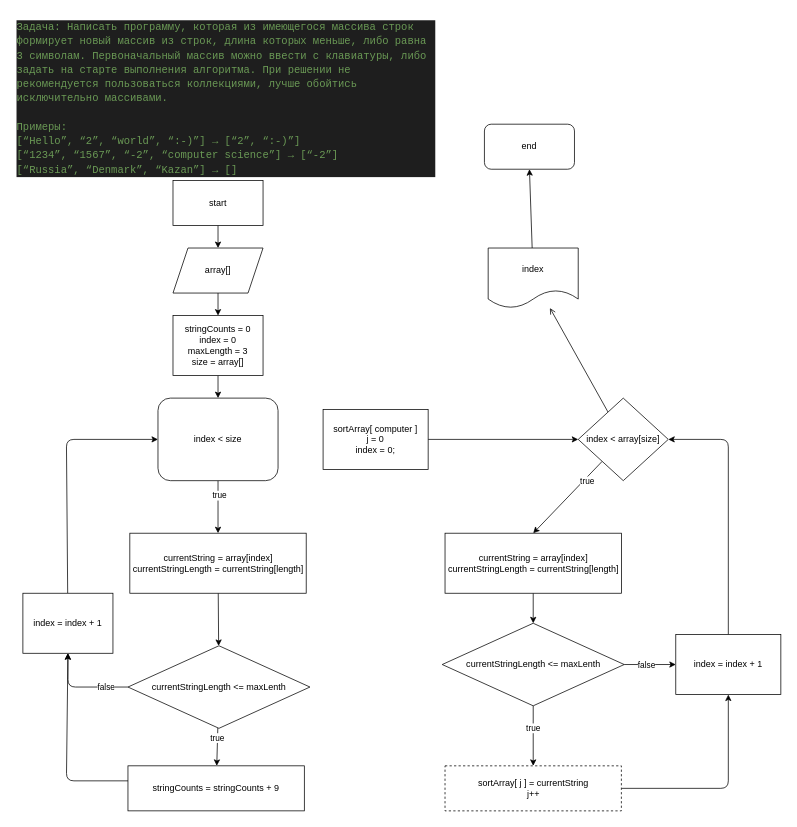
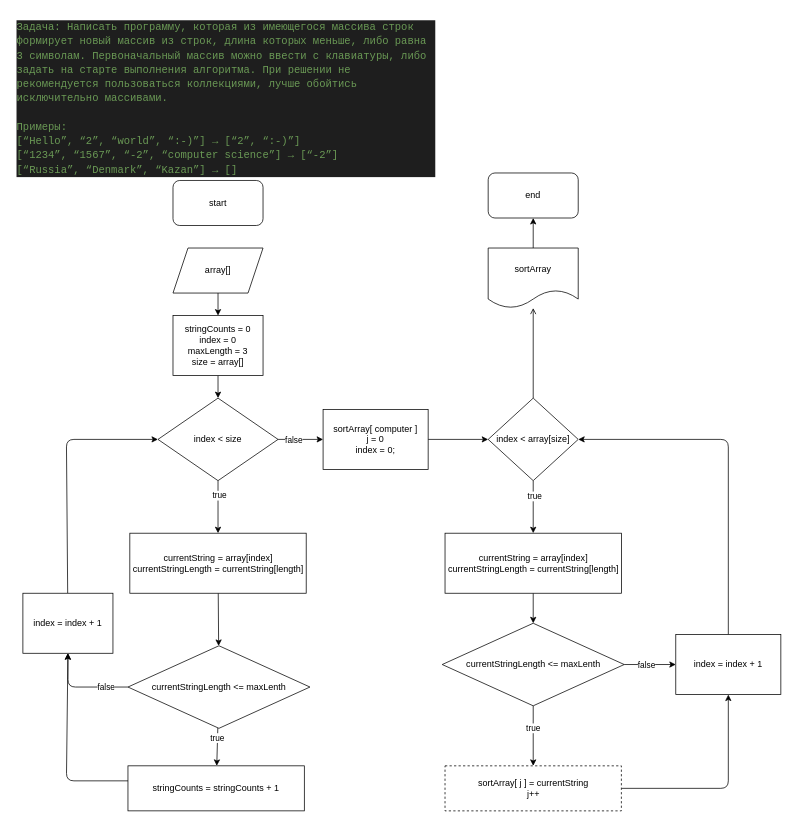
- <mxCell id="9" value="end" style="rounded=1;whiteSpace=wrap;html=1;" vertex="1" parent="1"><mxGeometry x="645" y="165" width="120" height="60" as="geometry" /></mxCell>
+ <mxCell id="9" value="end" style="rounded=1;whiteSpace=wrap;html=1;" vertex="1" parent="1"><mxGeometry x="650" y="230" width="120" height="60" as="geometry" /></mxCell>
- <mxCell id="4" value="start" style="whiteSpace=wrap;html=1;rounded=0;" parent="1" vertex="1"><mxGeometry x="230" y="240" width="120" height="60" as="geometry" /></mxCell>
+ <mxCell id="4" value="start" style="rounded=1;whiteSpace=wrap;html=1;" parent="1" vertex="1"><mxGeometry x="230" y="240" width="120" height="60" as="geometry" /></mxCell>
- <mxCell id="3" style="edgeStyle=none;html=1;" edge="1" parent="1" source="4" target="18"><mxGeometry relative="1" as="geometry" /></mxCell>
- <mxCell id="8" value="index" style="shape=document;whiteSpace=wrap;html=1;boundedLbl=1;" vertex="1" parent="1"><mxGeometry x="650" y="330" width="120" height="80" as="geometry" /></mxCell>
+ <mxCell id="8" value="sortArray" style="shape=document;whiteSpace=wrap;html=1;boundedLbl=1;" vertex="1" parent="1"><mxGeometry x="650" y="330" width="120" height="80" as="geometry" /></mxCell>
- <mxCell id="14" value="index &amp;lt; size" style="whiteSpace=wrap;html=1;rounded=1;" vertex="1" parent="1"><mxGeometry x="210" y="530" width="160" height="110" as="geometry" /></mxCell>
+ <mxCell id="14" value="index &amp;lt; size" style="rhombus;whiteSpace=wrap;html=1;" vertex="1" parent="1"><mxGeometry x="210" y="530" width="160" height="110" as="geometry" /></mxCell>
+ <mxCell id="12" style="edgeStyle=none;html=1;" edge="1" parent="1" source="14" target="29"><mxGeometry relative="1" as="geometry" /></mxCell>
+ <mxCell id="13" value="false" style="edgeLabel;html=1;align=center;verticalAlign=middle;resizable=0;points=[];" vertex="1" connectable="0" parent="12"><mxGeometry x="-0.602" y="3" relative="1" as="geometry"><mxPoint x="8" y="3" as="offset" /></mxGeometry></mxCell>
- <mxCell id="33" value="index &amp;lt; array[size]" style="rhombus;whiteSpace=wrap;html=1;" vertex="1" parent="1"><mxGeometry x="770" y="530" width="120" height="110" as="geometry" /></mxCell>
+ <mxCell id="33" value="index &amp;lt; array[size]" style="rhombus;whiteSpace=wrap;html=1;" vertex="1" parent="1"><mxGeometry x="650" y="530" width="120" height="110" as="geometry" /></mxCell>
- <mxCell id="25" value="stringCounts&amp;nbsp;= stringCounts&amp;nbsp;+ 9" style="rounded=0;whiteSpace=wrap;html=1;" vertex="1" parent="1"><mxGeometry x="170" y="1020" width="235" height="60" as="geometry" /></mxCell>
+ <mxCell id="25" value="stringCounts&amp;nbsp;= stringCounts&amp;nbsp;+ 1" style="rounded=0;whiteSpace=wrap;html=1;" vertex="1" parent="1"><mxGeometry x="170" y="1020" width="235" height="60" as="geometry" /></mxCell>
